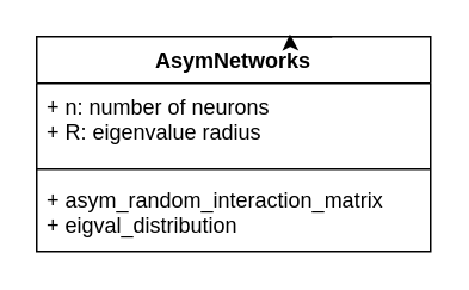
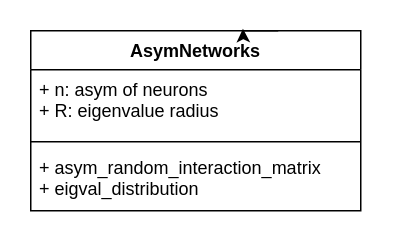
- <mxCell id="3" value="+ n: number of neurons&lt;br&gt;+ R: eigenvalue radius" style="text;strokeColor=none;fillColor=none;align=left;verticalAlign=top;spacingLeft=4;spacingRight=4;overflow=hidden;rotatable=0;points=[[0,0.5],[1,0.5]];portConstraint=eastwest;whiteSpace=wrap;html=1;" vertex="1" parent="2"><mxGeometry y="26" width="220" height="44" as="geometry" /></mxCell>
+ <mxCell id="3" value="+ n: asym of neurons&lt;br&gt;+ R: eigenvalue radius" style="text;strokeColor=none;fillColor=none;align=left;verticalAlign=top;spacingLeft=4;spacingRight=4;overflow=hidden;rotatable=0;points=[[0,0.5],[1,0.5]];portConstraint=eastwest;whiteSpace=wrap;html=1;" vertex="1" parent="2"><mxGeometry y="26" width="220" height="44" as="geometry" /></mxCell>
